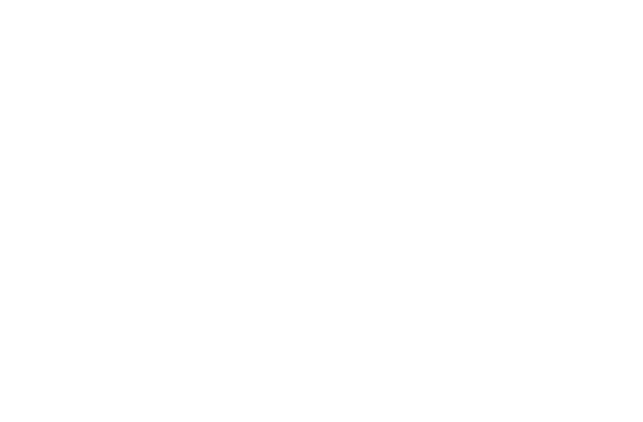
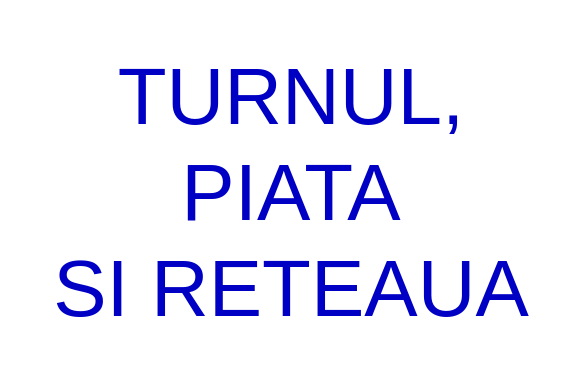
+ <mxCell id="2" value="TURNUL,&lt;br&gt;PIATA&lt;br&gt;SI RETEAUA" style="text;html=1;align=center;verticalAlign=middle;resizable=0;points=[];autosize=1;strokeColor=none;fillColor=none;fontSize=40;fontColor=#0000C4;" vertex="1" parent="1"><mxGeometry x="20" y="20" width="250" height="150" as="geometry" /></mxCell>
